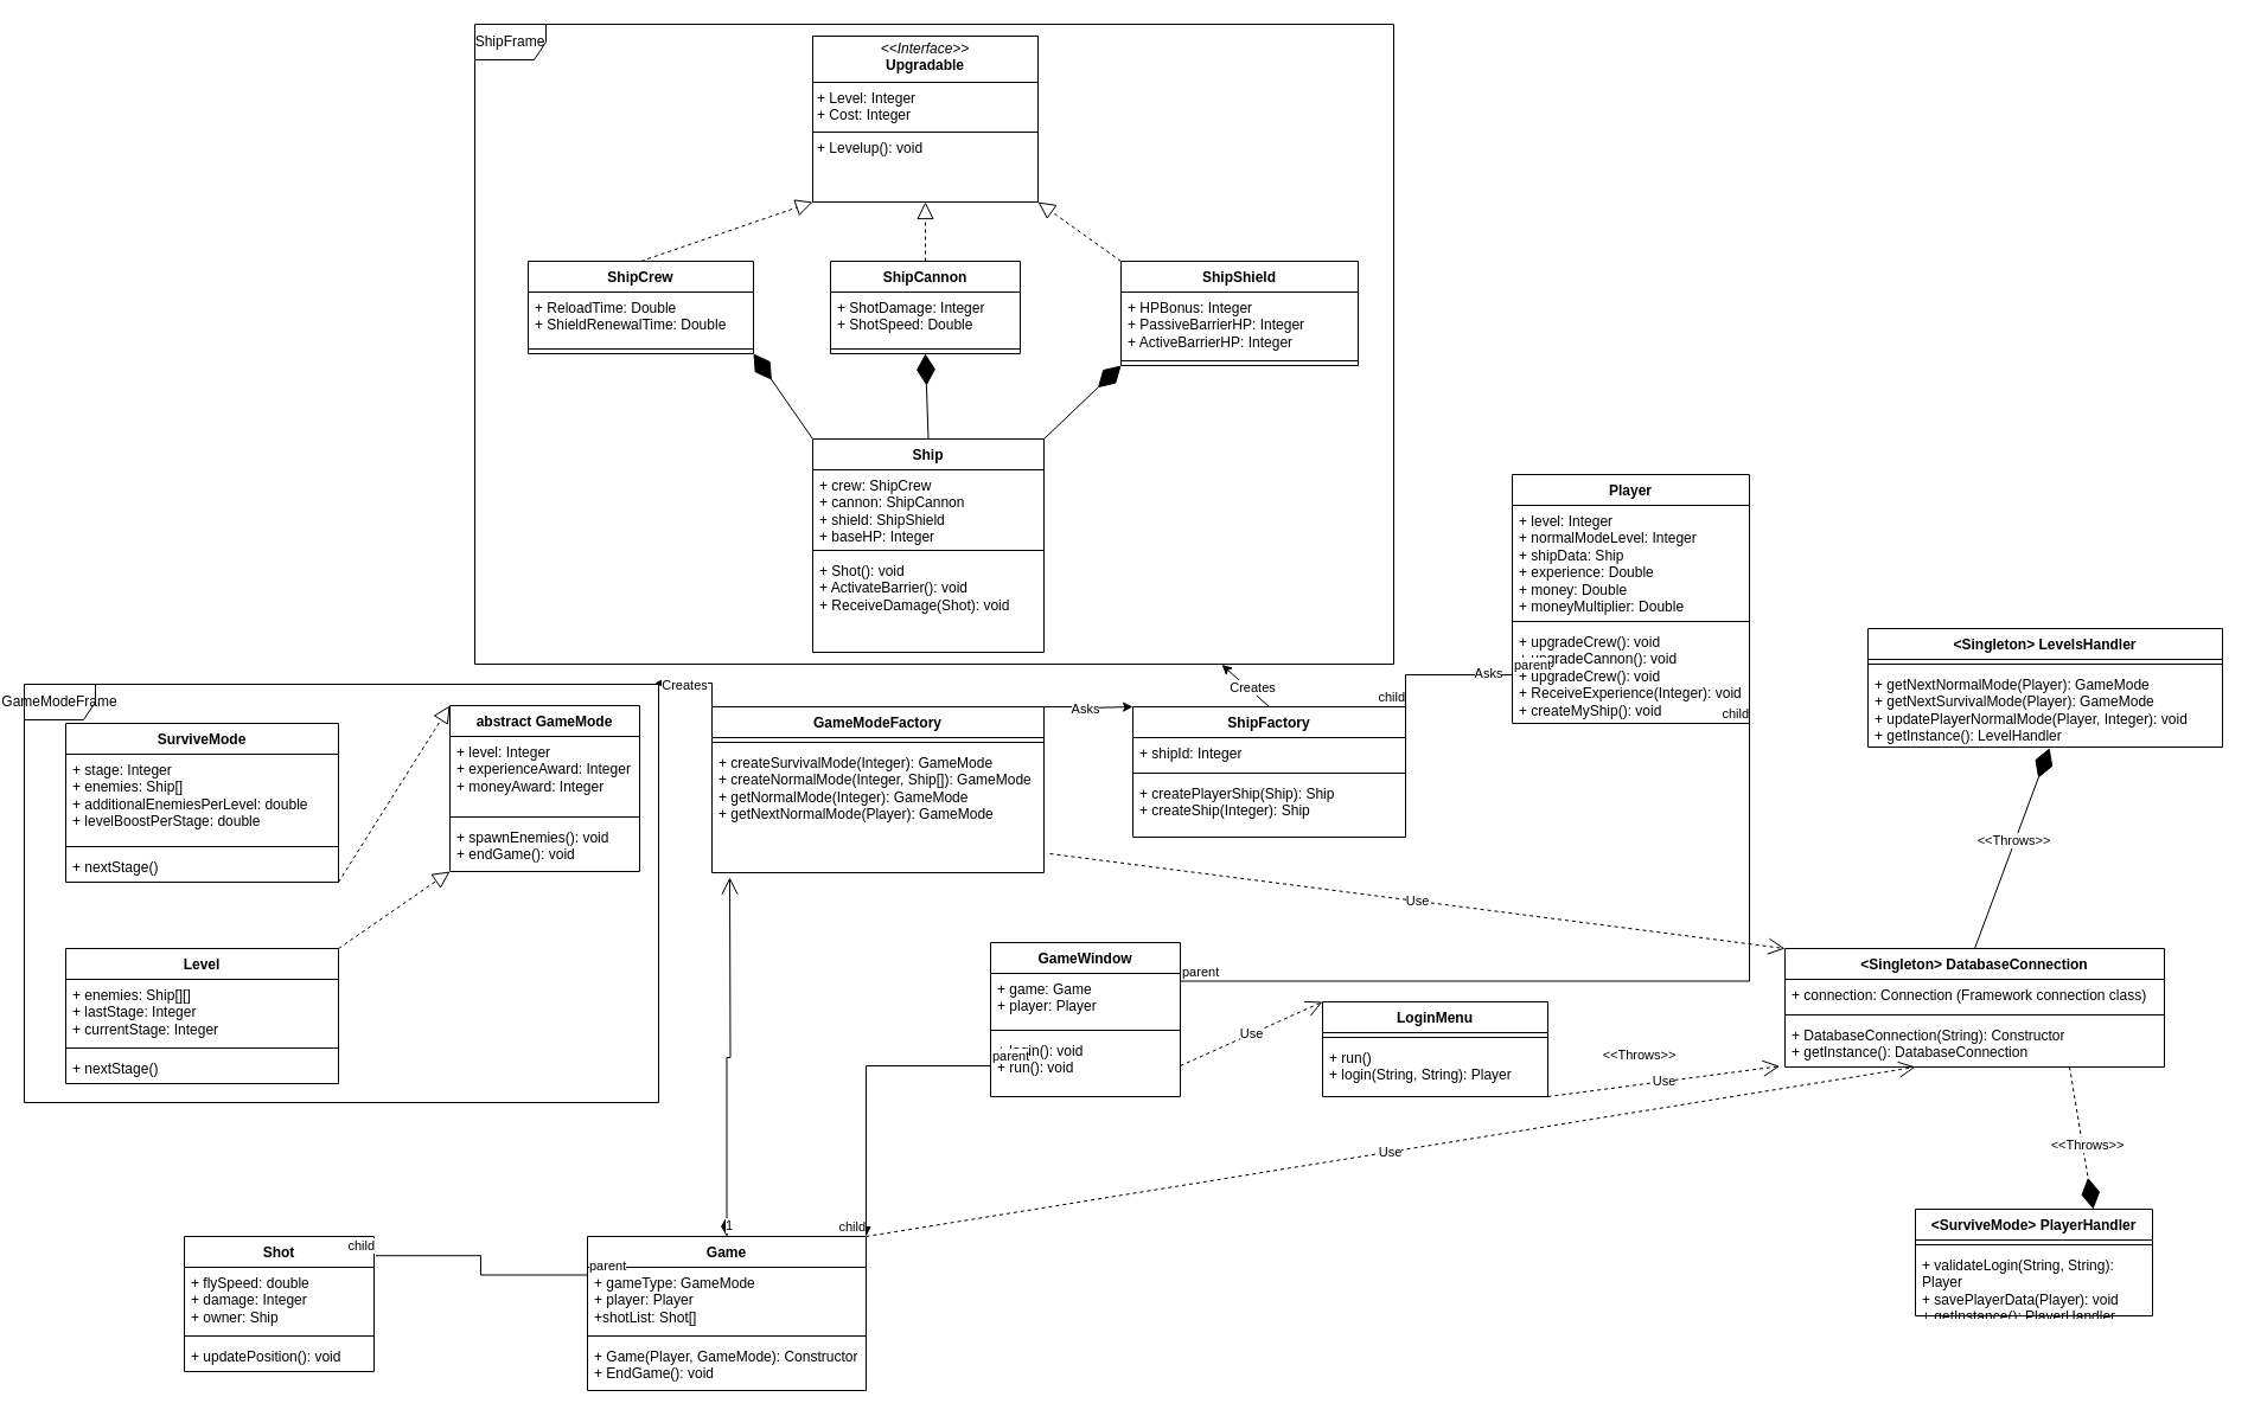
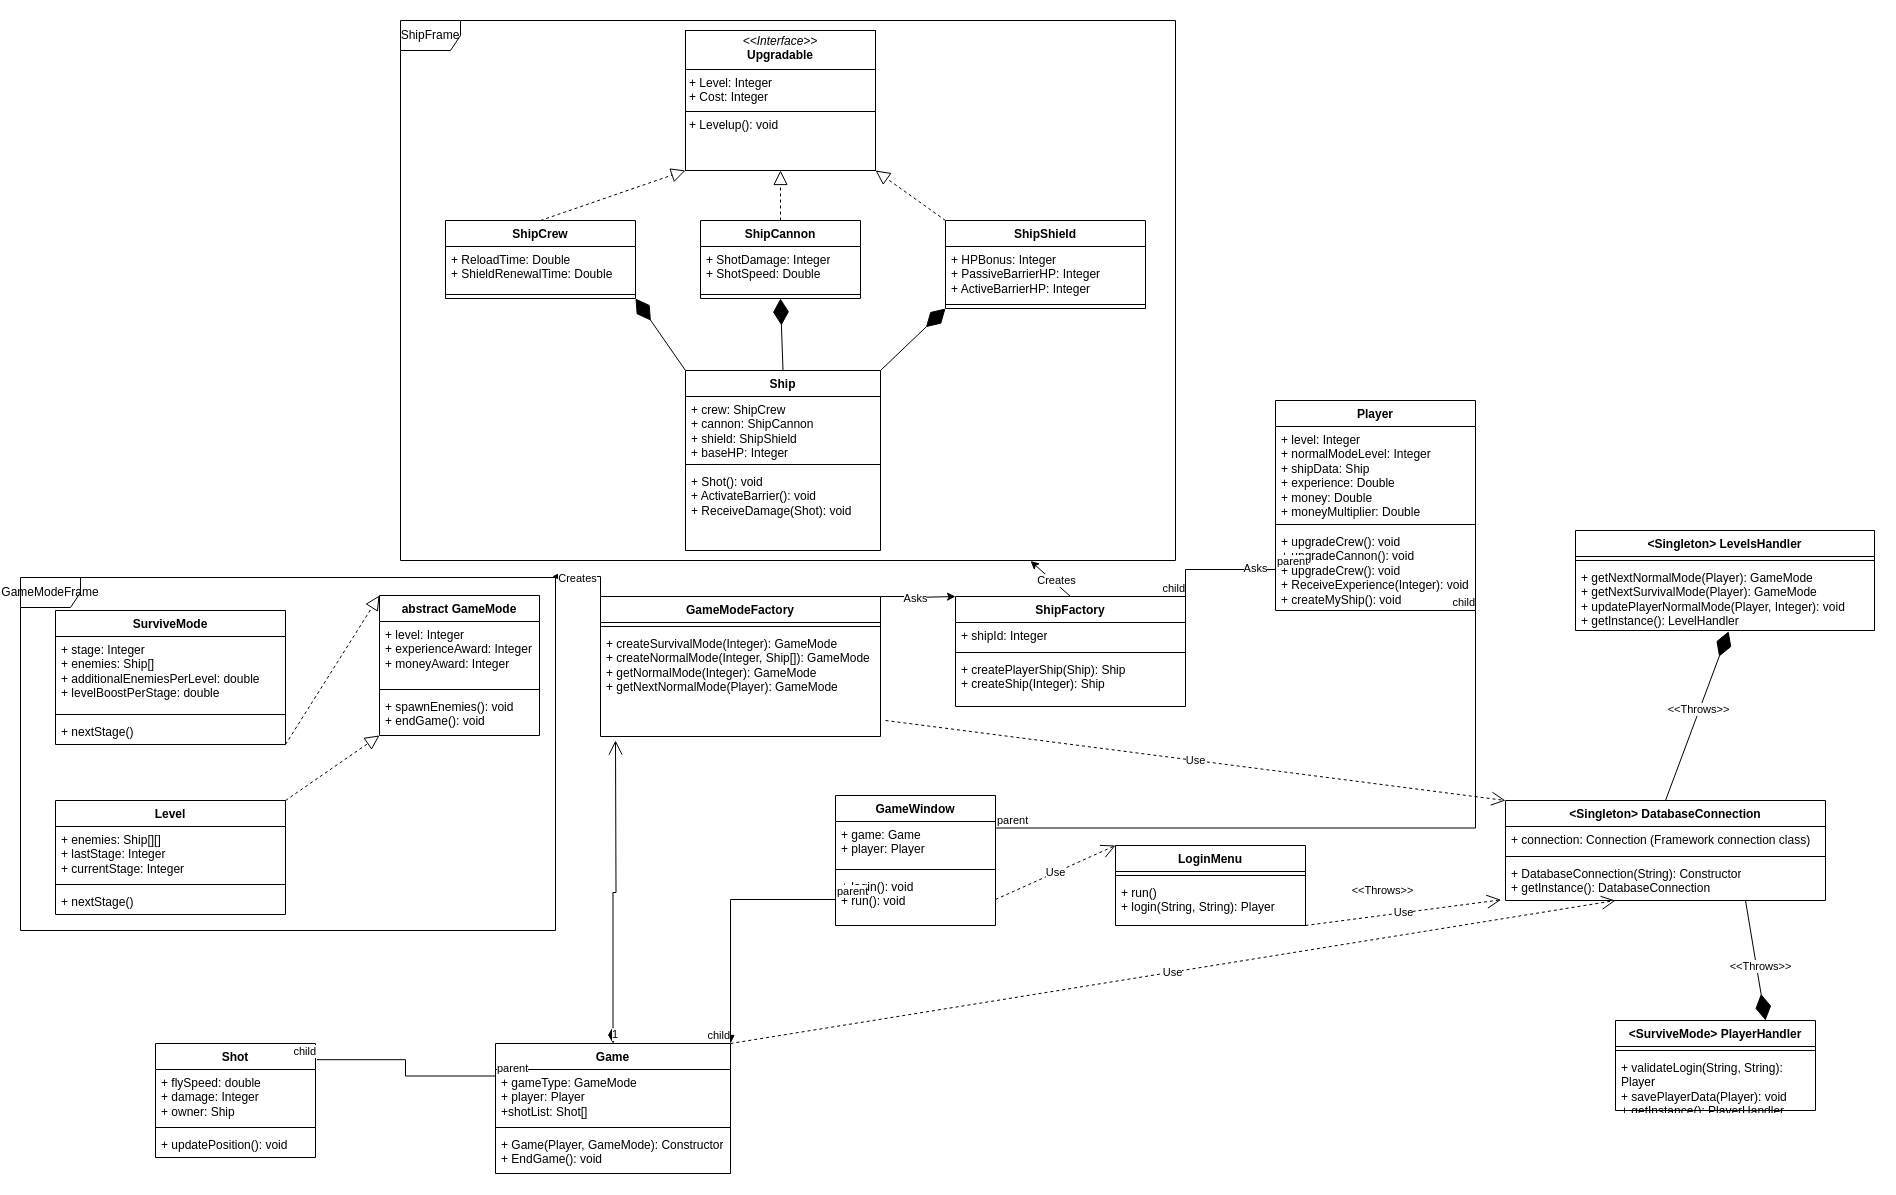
- <mxCell id="77" value="" style="endArrow=diamondThin;endFill=1;endSize=24;html=1;rounded=0;exitX=0.75;exitY=1;exitDx=0;exitDy=0;entryX=0.75;entryY=0;entryDx=0;entryDy=0;dashed=1;" parent="1" source="58" target="71" edge="1"><mxGeometry width="160" relative="1" as="geometry"><mxPoint x="445" y="926" as="sourcePoint" /><mxPoint x="605" y="926" as="targetPoint" /></mxGeometry></mxCell>
+ <mxCell id="77" value="" style="endArrow=diamondThin;endFill=1;endSize=24;html=1;rounded=0;exitX=0.75;exitY=1;exitDx=0;exitDy=0;entryX=0.75;entryY=0;entryDx=0;entryDy=0;" parent="1" source="58" target="71" edge="1"><mxGeometry width="160" relative="1" as="geometry"><mxPoint x="445" y="926" as="sourcePoint" /><mxPoint x="605" y="926" as="targetPoint" /></mxGeometry></mxCell>
